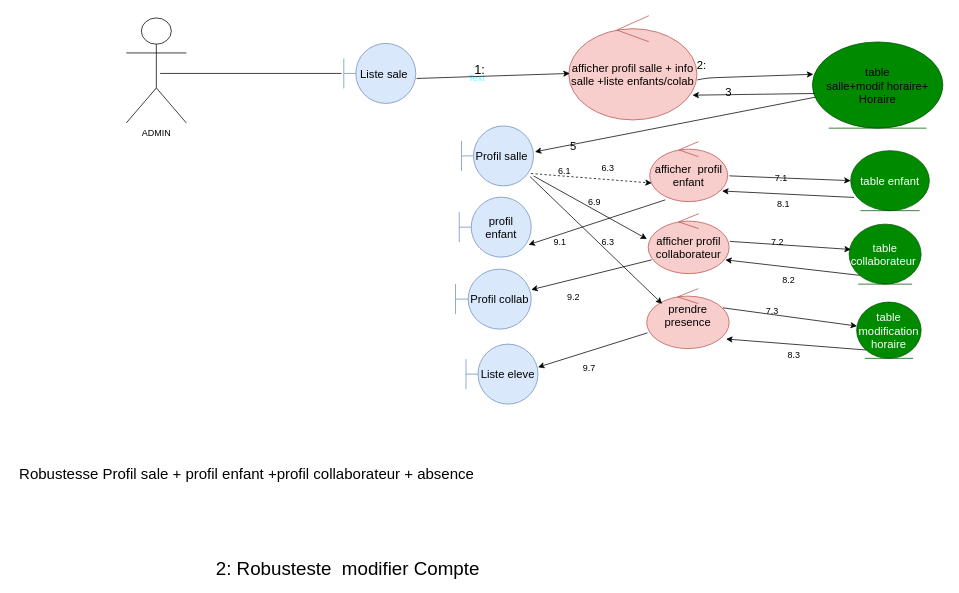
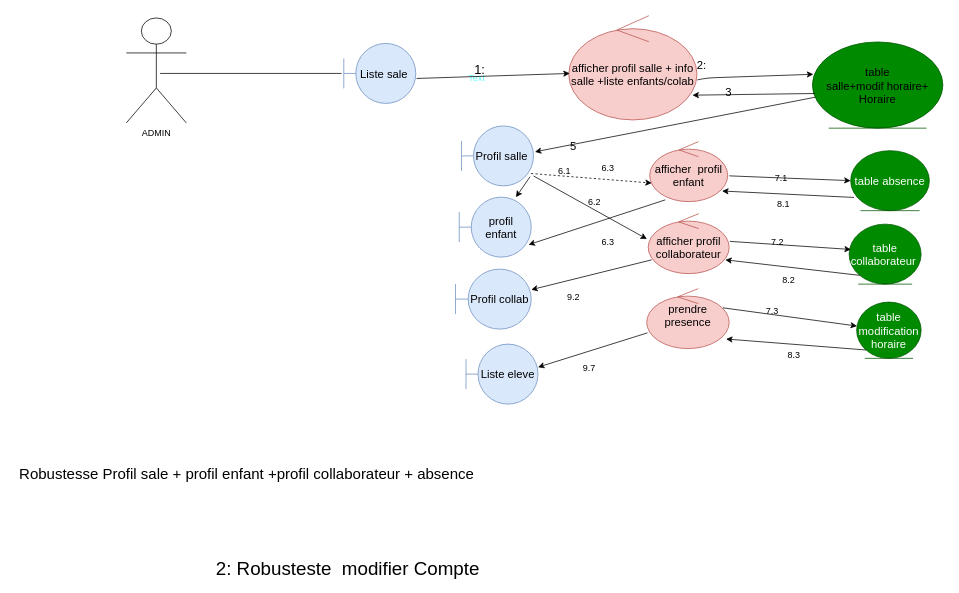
- <mxCell id="24" value="&lt;font style=&quot;font-size: 15px&quot;&gt;table enfant&lt;/font&gt;" style="ellipse;shape=umlEntity;whiteSpace=wrap;html=1;fillColor=#008a00;strokeColor=#005700;fontColor=#ffffff;" vertex="1" parent="1"><mxGeometry x="1134" y="200" width="105" height="80" as="geometry" /></mxCell>
+ <mxCell id="24" value="&lt;font style=&quot;font-size: 15px&quot;&gt;table absence&lt;/font&gt;" style="ellipse;shape=umlEntity;whiteSpace=wrap;html=1;fillColor=#008a00;strokeColor=#005700;fontColor=#ffffff;" vertex="1" parent="1"><mxGeometry x="1134" y="200" width="105" height="80" as="geometry" /></mxCell>
- <mxCell id="30" value="6.9" style="text;html=1;align=center;verticalAlign=middle;resizable=0;points=[];autosize=1;" vertex="1" parent="1"><mxGeometry x="778" y="260" width="27" height="18" as="geometry" /></mxCell>
+ <mxCell id="30" value="6.2" style="text;html=1;align=center;verticalAlign=middle;resizable=0;points=[];autosize=1;" vertex="1" parent="1"><mxGeometry x="778" y="260" width="27" height="18" as="geometry" /></mxCell>
- <mxCell id="49" value="9.1" style="text;html=1;align=center;verticalAlign=middle;resizable=0;points=[];autosize=1;" vertex="1" parent="1"><mxGeometry x="732" y="313" width="27" height="18" as="geometry" /></mxCell>
- <mxCell id="31" value="" style="endArrow=classic;html=1;exitX=0.953;exitY=0.846;exitDx=0;exitDy=0;exitPerimeter=0;entryX=0.187;entryY=0.253;entryDx=0;entryDy=0;entryPerimeter=0;" edge="1" parent="1" source="14" target="23"><mxGeometry width="50" height="50" relative="1" as="geometry"><mxPoint x="737" y="400" as="sourcePoint" /><mxPoint x="787" y="350" as="targetPoint" /></mxGeometry></mxCell>
+ <mxCell id="31" value="" style="endArrow=classic;html=1;exitX=0.953;exitY=0.846;exitDx=0;exitDy=0;exitPerimeter=0;" edge="1" parent="1" source="14" target="15"><mxGeometry width="50" height="50" relative="1" as="geometry"><mxPoint x="737" y="400" as="sourcePoint" /><mxPoint x="787" y="350" as="targetPoint" /></mxGeometry></mxCell>
